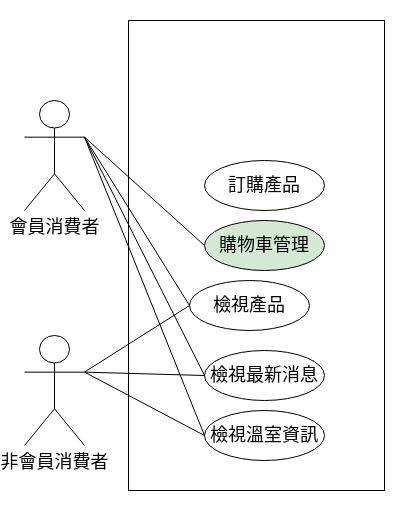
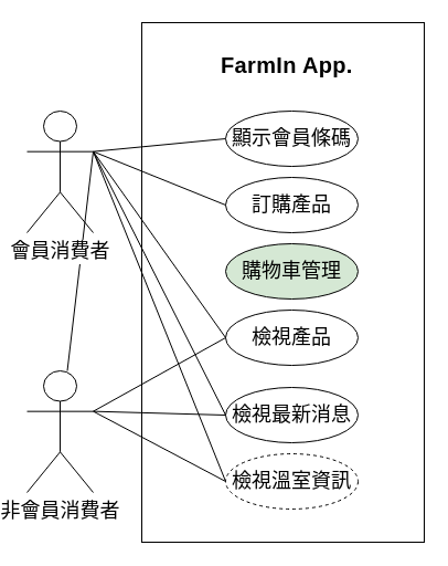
+ <mxCell id="19" value="&lt;span style=&quot;font-family: , &amp;#34;blinkmacsystemfont&amp;#34; , &amp;#34;segoe ui&amp;#34; , &amp;#34;helvetica neue&amp;#34; , &amp;#34;helvetica&amp;#34; , &amp;#34;roboto&amp;#34; , &amp;#34;arial&amp;#34; , &amp;#34;pingfang tc&amp;#34; , &amp;#34;microsoft jhenghei&amp;#34; , , sans-serif , &amp;#34;apple color emoji&amp;#34; , &amp;#34;segoe ui emoji&amp;#34; , &amp;#34;segoe ui symbol&amp;#34; ; font-size: 20px ; letter-spacing: 0.35px&quot;&gt;FarmIn App.&lt;/span&gt;" style="text;whiteSpace=wrap;html=1;fontStyle=1" parent="1" vertex="1"><mxGeometry x="194" y="40" width="160" height="30" as="geometry" /></mxCell>
+ <mxCell id="17" value="顯示會員條碼" style="ellipse;whiteSpace=wrap;html=1;fontSize=18;" parent="1" vertex="1"><mxGeometry x="200" y="100" width="120" height="50" as="geometry" /></mxCell>
+ <mxCell id="14" style="edgeStyle=none;rounded=0;orthogonalLoop=1;jettySize=auto;html=1;entryX=0;entryY=0.5;entryDx=0;entryDy=0;endArrow=none;endFill=0;exitX=1;exitY=0.333;exitDx=0;exitDy=0;exitPerimeter=0;" parent="1" source="16" target="17" edge="1"><mxGeometry relative="1" as="geometry" /></mxCell>
+ <mxCell id="10" style="rounded=0;orthogonalLoop=1;jettySize=auto;html=1;entryX=0;entryY=0.5;entryDx=0;entryDy=0;endArrow=none;endFill=0;fontSize=18;exitX=1;exitY=0.333;exitDx=0;exitDy=0;exitPerimeter=0;" parent="1" source="16" target="2" edge="1"><mxGeometry relative="1" as="geometry" /></mxCell>
- <mxCell id="15" style="rounded=0;orthogonalLoop=1;jettySize=auto;html=1;entryX=0;entryY=0.5;entryDx=0;entryDy=0;exitX=1;exitY=0.333;exitDx=0;exitDy=0;exitPerimeter=0;endArrow=none;endFill=0;" parent="1" source="16" target="20" edge="1"><mxGeometry relative="1" as="geometry" /></mxCell>
+ <mxCell id="15" style="rounded=0;orthogonalLoop=1;jettySize=auto;html=1;exitX=1;exitY=0.333;exitDx=0;exitDy=0;exitPerimeter=0;endArrow=none;endFill=0;" parent="1" source="16" target="9" edge="1"><mxGeometry relative="1" as="geometry" /></mxCell>
- <mxCell id="3" value="檢視產品" style="ellipse;whiteSpace=wrap;html=1;fontSize=18;" parent="1" vertex="1"><mxGeometry x="185" y="280" width="120" height="50" as="geometry" /></mxCell>
+ <mxCell id="3" value="檢視產品" style="ellipse;whiteSpace=wrap;html=1;fontSize=18;" parent="1" vertex="1"><mxGeometry x="200" y="280" width="120" height="50" as="geometry" /></mxCell>
- <mxCell id="5" value="檢視溫室資訊" style="ellipse;whiteSpace=wrap;html=1;fontSize=18;" parent="1" vertex="1"><mxGeometry x="200" y="410" width="120" height="50" as="geometry" /></mxCell>
+ <mxCell id="5" value="檢視溫室資訊" style="ellipse;whiteSpace=wrap;html=1;fontSize=18;dashed=1;" parent="1" vertex="1"><mxGeometry x="200" y="410" width="120" height="50" as="geometry" /></mxCell>
